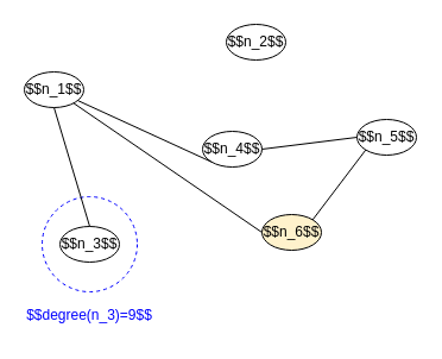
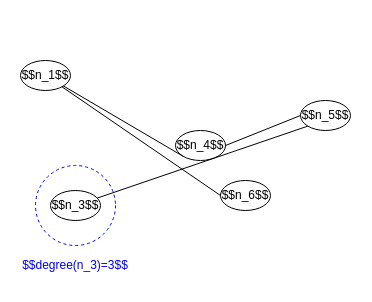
- <mxCell id="4" value="$$n_2$$" style="ellipse;whiteSpace=wrap;html=1;" vertex="1" parent="1"><mxGeometry x="190" y="20" width="50" height="30" as="geometry" /></mxCell>
- <mxCell id="7" value="$$n_4$$" style="ellipse;whiteSpace=wrap;html=1;" vertex="1" parent="1"><mxGeometry x="170" y="110" width="50" height="30" as="geometry" /></mxCell>
+ <mxCell id="7" value="$$n_4$$" style="ellipse;whiteSpace=wrap;html=1;" vertex="1" parent="1"><mxGeometry x="175" y="130" width="50" height="30" as="geometry" /></mxCell>
- <mxCell id="9" value="" style="endArrow=none;html=1;rounded=0;entryX=0.5;entryY=1;entryDx=0;entryDy=0;exitX=0.5;exitY=0;exitDx=0;exitDy=0;" edge="1" parent="1" source="5" target="3"><mxGeometry width="50" height="50" relative="1" as="geometry"><mxPoint x="-30" y="420" as="sourcePoint" /><mxPoint x="20" y="370" as="targetPoint" /></mxGeometry></mxCell>
- <mxCell id="13" value="" style="endArrow=none;html=1;rounded=0;entryX=1;entryY=0;entryDx=0;entryDy=0;exitX=0;exitY=1;exitDx=0;exitDy=0;" edge="1" parent="1" source="6" target="8"><mxGeometry width="50" height="50" relative="1" as="geometry"><mxPoint x="-30" y="420" as="sourcePoint" /><mxPoint x="20" y="370" as="targetPoint" /></mxGeometry></mxCell>
+ <mxCell id="13" value="" style="endArrow=none;html=1;rounded=0;exitX=0;exitY=1;exitDx=0;exitDy=0;" edge="1" parent="1" source="6" target="5"><mxGeometry width="50" height="50" relative="1" as="geometry"><mxPoint x="-30" y="420" as="sourcePoint" /><mxPoint x="20" y="370" as="targetPoint" /></mxGeometry></mxCell>
- <mxCell id="8" value="$$n_6$$" style="ellipse;whiteSpace=wrap;html=1;fillColor=#fff2cc;" vertex="1" parent="1"><mxGeometry x="220" y="180" width="50" height="30" as="geometry" /></mxCell>
+ <mxCell id="8" value="$$n_6$$" style="ellipse;whiteSpace=wrap;html=1;" vertex="1" parent="1"><mxGeometry x="220" y="180" width="50" height="30" as="geometry" /></mxCell>
- <mxCell id="14" value="$$degree(n_3)=9$$" style="text;html=1;strokeColor=none;fillColor=none;align=center;verticalAlign=middle;whiteSpace=wrap;rounded=0;fontColor=#0000FF;" vertex="1" parent="1"><mxGeometry x="45" y="250" width="60" height="30" as="geometry" /></mxCell>
+ <mxCell id="14" value="$$degree(n_3)=3$$" style="text;html=1;strokeColor=none;fillColor=none;align=center;verticalAlign=middle;whiteSpace=wrap;rounded=0;fontColor=#0000FF;" vertex="1" parent="1"><mxGeometry x="45" y="250" width="60" height="30" as="geometry" /></mxCell>
